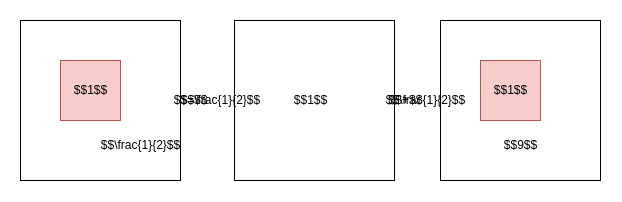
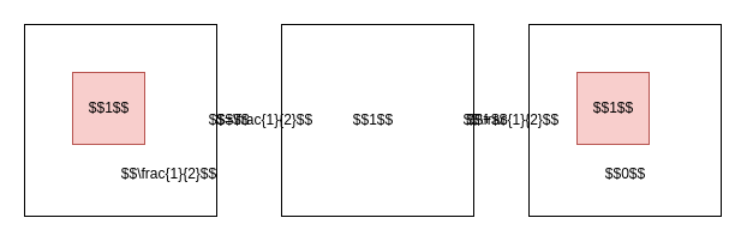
- <mxCell id="14" value="$$9$$" style="text;html=1;align=center;verticalAlign=middle;resizable=0;points=[];autosize=1;strokeColor=none;fillColor=none;" vertex="1" parent="1"><mxGeometry x="490" y="130" width="60" height="30" as="geometry" /></mxCell>
+ <mxCell id="14" value="$$0$$" style="text;html=1;align=center;verticalAlign=middle;resizable=0;points=[];autosize=1;strokeColor=none;fillColor=none;" vertex="1" parent="1"><mxGeometry x="490" y="130" width="60" height="30" as="geometry" /></mxCell>
